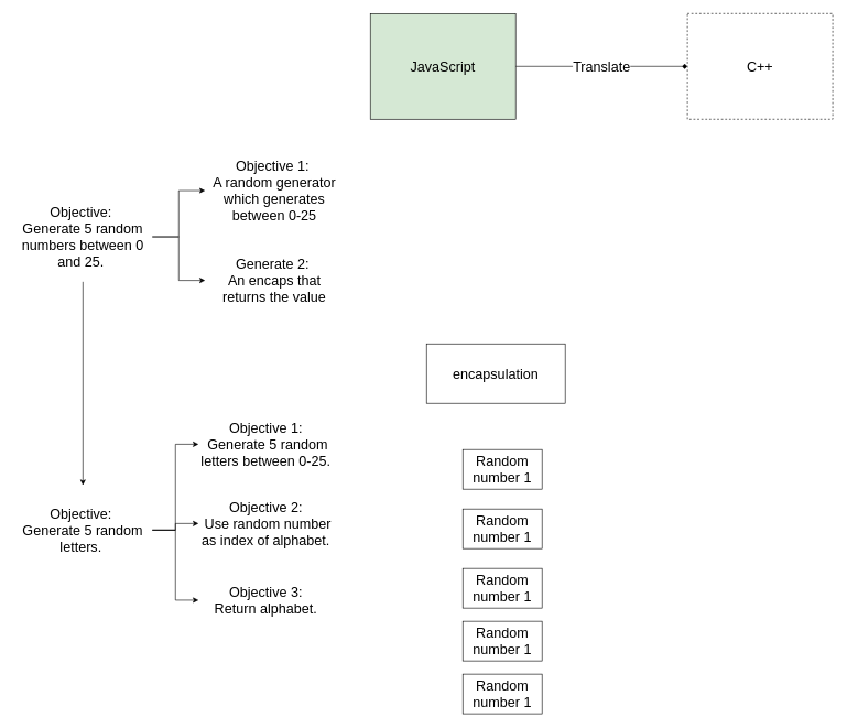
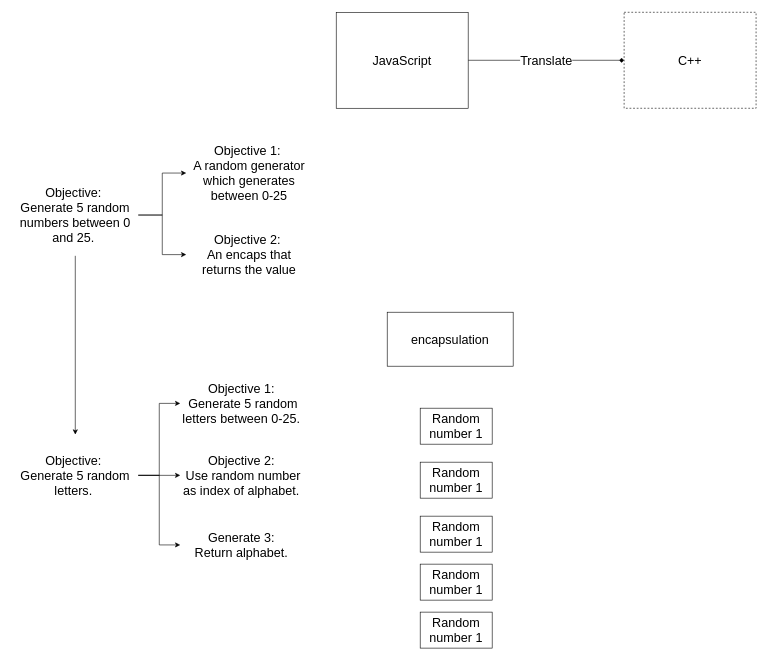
- <mxCell id="3" value="&lt;font style=&quot;font-size: 21px&quot;&gt;JavaScript&lt;/font&gt;" style="rounded=0;whiteSpace=wrap;html=1;fillColor=#d5e8d4;" vertex="1" parent="1"><mxGeometry x="560" y="20" width="220" height="160" as="geometry" /></mxCell>
+ <mxCell id="3" value="&lt;font style=&quot;font-size: 21px&quot;&gt;JavaScript&lt;/font&gt;" style="rounded=0;whiteSpace=wrap;html=1;" vertex="1" parent="1"><mxGeometry x="560" y="20" width="220" height="160" as="geometry" /></mxCell>
- <mxCell id="16" value="Generate 2:&amp;nbsp;&lt;br&gt;An encaps that returns the value" style="text;html=1;strokeColor=none;fillColor=none;align=center;verticalAlign=middle;whiteSpace=wrap;rounded=0;fontSize=21;" vertex="1" parent="1"><mxGeometry x="310" y="356" width="210" height="136" as="geometry" /></mxCell>
+ <mxCell id="16" value="Objective 2:&amp;nbsp;&lt;br&gt;An encaps that returns the value" style="text;html=1;strokeColor=none;fillColor=none;align=center;verticalAlign=middle;whiteSpace=wrap;rounded=0;fontSize=21;" vertex="1" parent="1"><mxGeometry x="310" y="356" width="210" height="136" as="geometry" /></mxCell>
- <mxCell id="20" value="Objective:&amp;nbsp;&lt;br&gt;Generate 5 random letters.&amp;nbsp;" style="text;html=1;strokeColor=none;fillColor=none;align=center;verticalAlign=middle;whiteSpace=wrap;rounded=0;fontSize=21;" vertex="1" parent="1"><mxGeometry x="20" y="734" width="210" height="136" as="geometry" /></mxCell>
+ <mxCell id="20" value="Objective:&amp;nbsp;&lt;br&gt;Generate 5 random letters.&amp;nbsp;" style="text;html=1;strokeColor=none;fillColor=none;align=center;verticalAlign=middle;whiteSpace=wrap;rounded=0;fontSize=21;" vertex="1" parent="1"><mxGeometry x="20" y="724" width="210" height="136" as="geometry" /></mxCell>
- <mxCell id="23" value="Objective 3:&amp;nbsp;&lt;br&gt;Return alphabet.&amp;nbsp;" style="text;html=1;strokeColor=none;fillColor=none;align=center;verticalAlign=middle;whiteSpace=wrap;rounded=0;fontSize=21;" vertex="1" parent="1"><mxGeometry x="300" y="840" width="210" height="136" as="geometry" /></mxCell>
+ <mxCell id="23" value="Generate 3:&amp;nbsp;&lt;br&gt;Return alphabet.&amp;nbsp;" style="text;html=1;strokeColor=none;fillColor=none;align=center;verticalAlign=middle;whiteSpace=wrap;rounded=0;fontSize=21;" vertex="1" parent="1"><mxGeometry x="300" y="840" width="210" height="136" as="geometry" /></mxCell>
